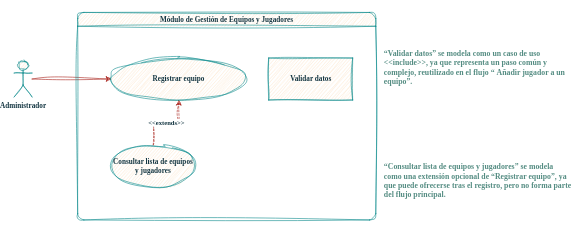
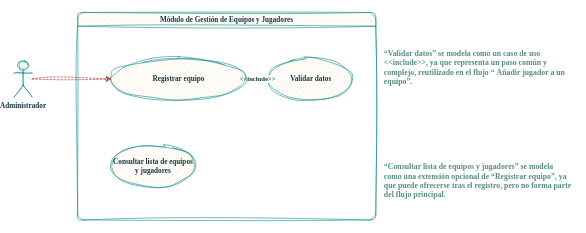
- <mxCell id="2" style="edgeStyle=orthogonalEdgeStyle;rounded=0;sketch=1;hachureGap=4;jiggle=2;curveFitting=1;orthogonalLoop=1;jettySize=auto;html=1;entryX=0;entryY=0.5;entryDx=0;entryDy=0;strokeColor=#A8201A;fontFamily=Architects Daughter;fontSource=https%3A%2F%2Ffonts.googleapis.com%2Fcss%3Ffamily%3DArchitects%2BDaughter;fontColor=#143642;fillColor=#FAE5C7;" edge="1" parent="1" source="3" target="9"><mxGeometry relative="1" as="geometry" /></mxCell>
+ <mxCell id="2" style="edgeStyle=orthogonalEdgeStyle;rounded=0;sketch=1;hachureGap=4;jiggle=2;curveFitting=1;orthogonalLoop=1;jettySize=auto;html=1;entryX=0;entryY=0.5;entryDx=0;entryDy=0;strokeColor=#A8201A;fontFamily=Architects Daughter;fontSource=https%3A%2F%2Ffonts.googleapis.com%2Fcss%3Ffamily%3DArchitects%2BDaughter;fontColor=#143642;fillColor=#FAE5C7;dashed=1;" edge="1" parent="1" source="3" target="9"><mxGeometry relative="1" as="geometry" /></mxCell>
+ <mxCell id="8" value="&lt;b&gt;&amp;lt;&amp;lt;include&amp;gt;&amp;gt;&lt;/b&gt;" style="edgeStyle=orthogonalEdgeStyle;rounded=0;sketch=1;hachureGap=4;jiggle=2;curveFitting=1;orthogonalLoop=1;jettySize=auto;html=1;exitX=1;exitY=0.5;exitDx=0;exitDy=0;entryX=0;entryY=0.5;entryDx=0;entryDy=0;strokeColor=#A8201A;fontFamily=Architects Daughter;fontSource=https%3A%2F%2Ffonts.googleapis.com%2Fcss%3Ffamily%3DArchitects%2BDaughter;fontColor=#143642;fillColor=#FAE5C7;dashed=1;" edge="1" parent="4" source="9" target="5"><mxGeometry relative="1" as="geometry" /></mxCell>
- <mxCell id="5" value="&lt;b&gt;Validar datos&lt;/b&gt;" style="whiteSpace=wrap;html=1;sketch=1;hachureGap=4;jiggle=2;curveFitting=1;strokeColor=#0F8B8D;fontFamily=Architects Daughter;fontSource=https%3A%2F%2Ffonts.googleapis.com%2Fcss%3Ffamily%3DArchitects%2BDaughter;fontColor=#143642;fillColor=#FAE5C7;rounded=0;" vertex="1" parent="4"><mxGeometry x="318.5" y="76" width="140" height="70" as="geometry" /></mxCell>
+ <mxCell id="5" value="&lt;b&gt;Validar datos&lt;/b&gt;" style="ellipse;whiteSpace=wrap;html=1;sketch=1;hachureGap=4;jiggle=2;curveFitting=1;strokeColor=#0F8B8D;fontFamily=Architects Daughter;fontSource=https%3A%2F%2Ffonts.googleapis.com%2Fcss%3Ffamily%3DArchitects%2BDaughter;fontColor=#143642;fillColor=#FAE5C7;" vertex="1" parent="4"><mxGeometry x="318.5" y="76" width="140" height="70" as="geometry" /></mxCell>
- <mxCell id="6" value="&lt;b&gt;&amp;lt;&amp;lt;extends&amp;gt;&amp;gt;&lt;/b&gt;" style="edgeStyle=orthogonalEdgeStyle;rounded=0;sketch=1;hachureGap=4;jiggle=2;curveFitting=1;orthogonalLoop=1;jettySize=auto;html=1;entryX=0.5;entryY=1;entryDx=0;entryDy=0;strokeColor=#A8201A;fontFamily=Architects Daughter;fontSource=https%3A%2F%2Ffonts.googleapis.com%2Fcss%3Ffamily%3DArchitects%2BDaughter;fontColor=#143642;fillColor=#FAE5C7;dashed=1;" edge="1" parent="4" source="7" target="9"><mxGeometry relative="1" as="geometry" /></mxCell>
